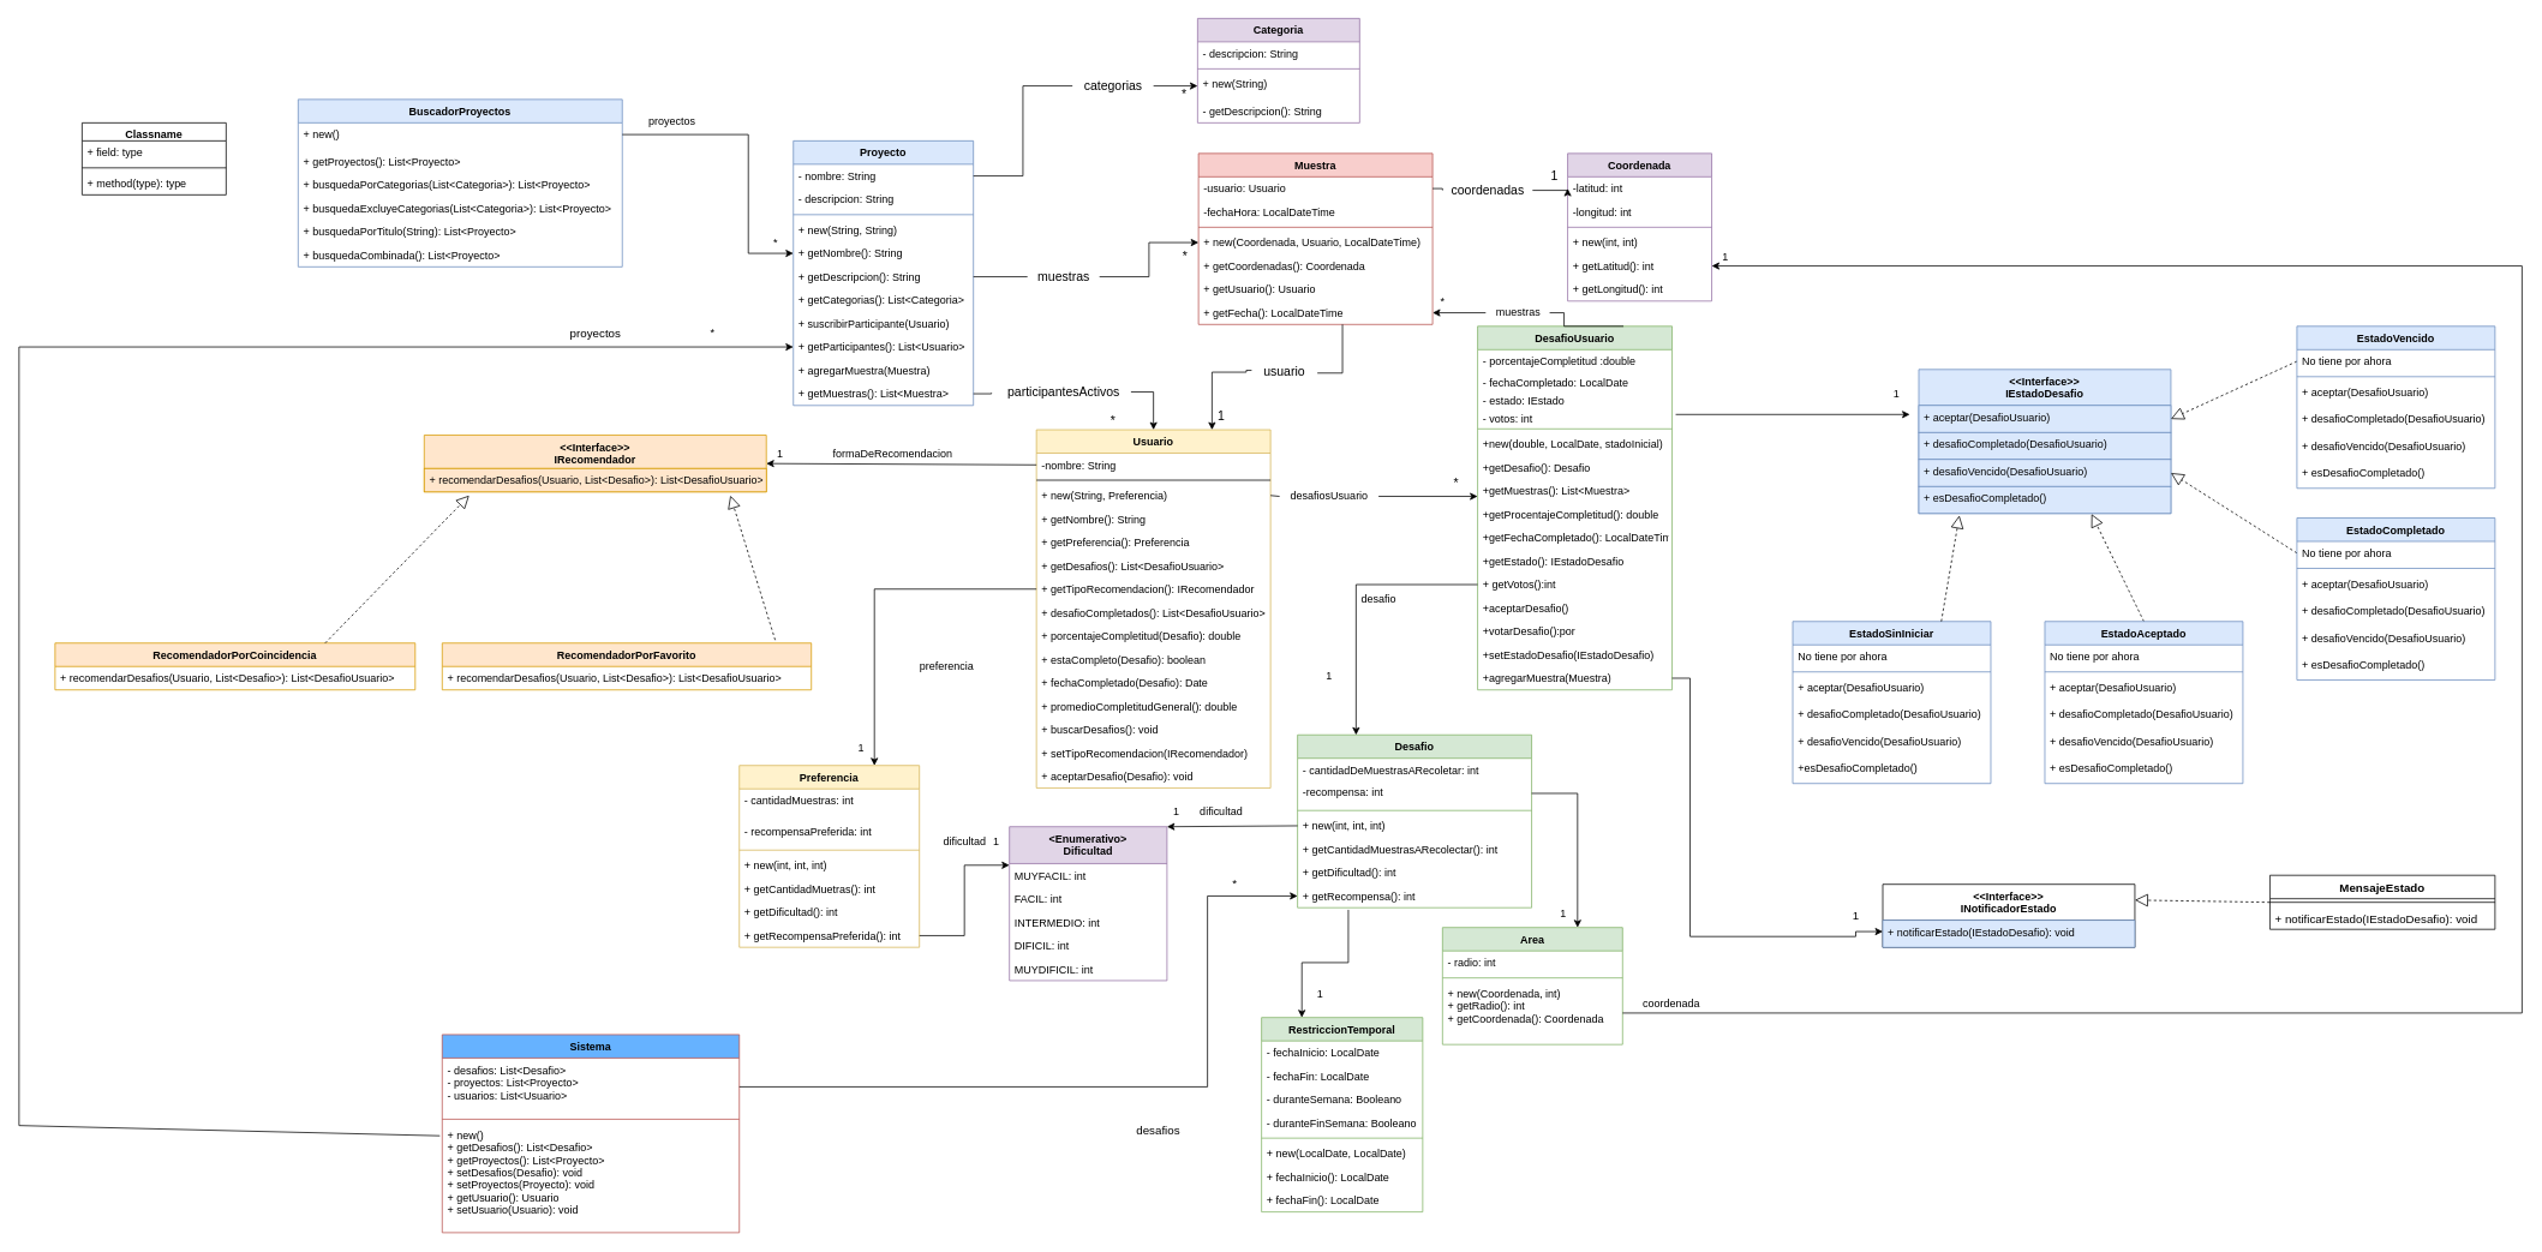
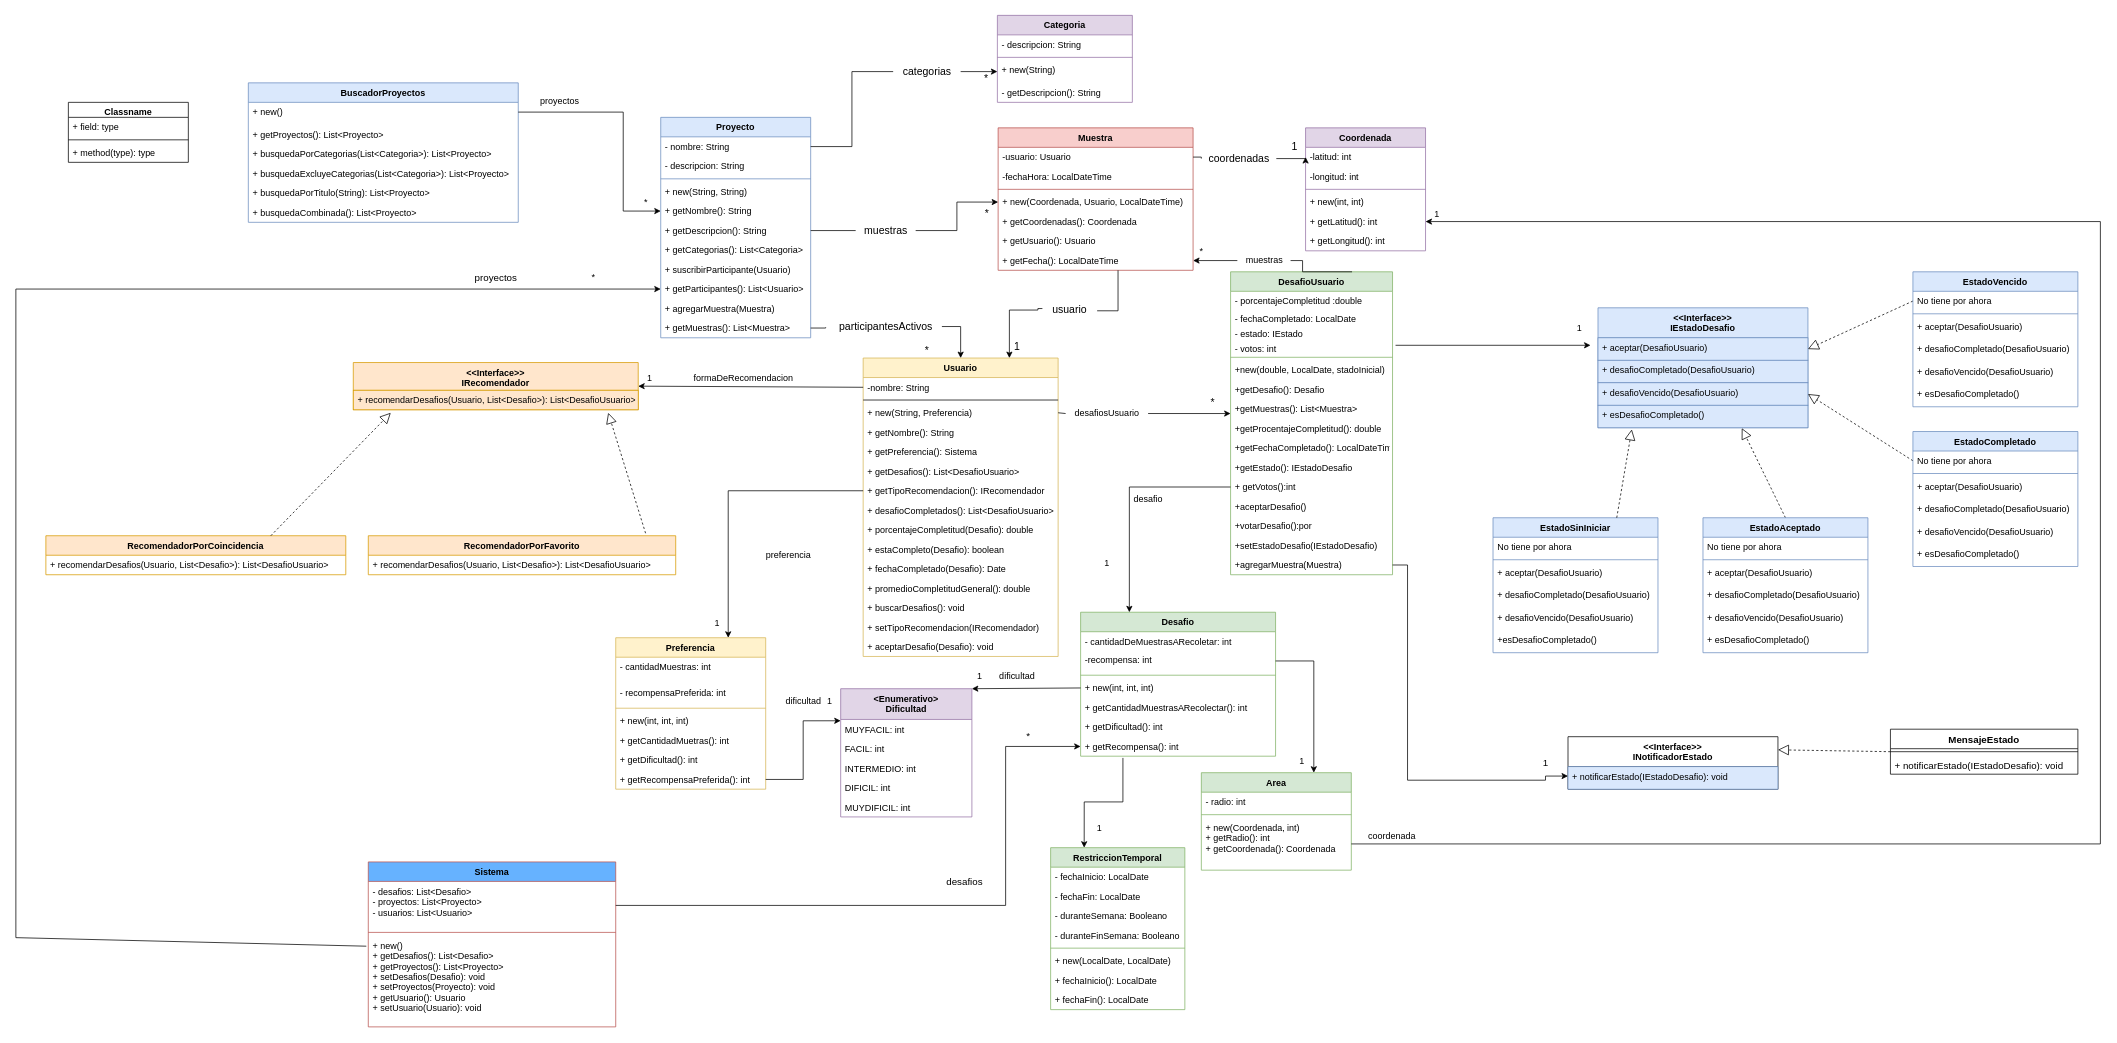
- <mxCell id="19" value="+ getPreferencia(): Preferencia" style="text;align=left;verticalAlign=top;spacingLeft=4;spacingRight=4;overflow=hidden;rotatable=0;points=[[0,0.5],[1,0.5]];portConstraint=eastwest;" vertex="1" parent="14"><mxGeometry y="112" width="260" height="26" as="geometry" /></mxCell>
+ <mxCell id="19" value="+ getPreferencia(): Sistema" style="text;align=left;verticalAlign=top;spacingLeft=4;spacingRight=4;overflow=hidden;rotatable=0;points=[[0,0.5],[1,0.5]];portConstraint=eastwest;" vertex="1" parent="14"><mxGeometry y="112" width="260" height="26" as="geometry" /></mxCell>
- <mxCell id="222" value="desafios" style="text;html=1;align=center;verticalAlign=middle;resizable=0;points=[];autosize=1;strokeColor=none;fillColor=none;fontSize=13;" vertex="1" parent="1"><mxGeometry x="1250" y="1240" width="70" height="30" as="geometry" /></mxCell>
+ <mxCell id="222" value="desafios" style="text;html=1;align=center;verticalAlign=middle;resizable=0;points=[];autosize=1;strokeColor=none;fillColor=none;fontSize=13;" vertex="1" parent="1"><mxGeometry x="1250" y="1160" width="70" height="30" as="geometry" /></mxCell>
